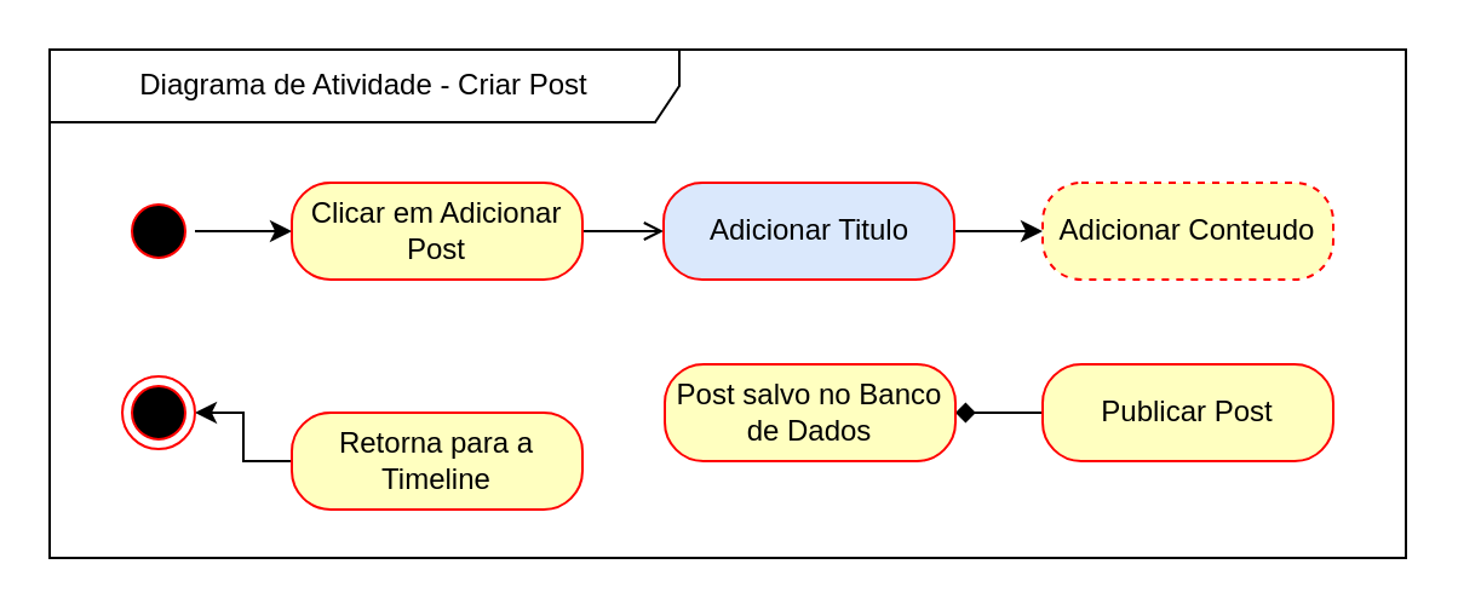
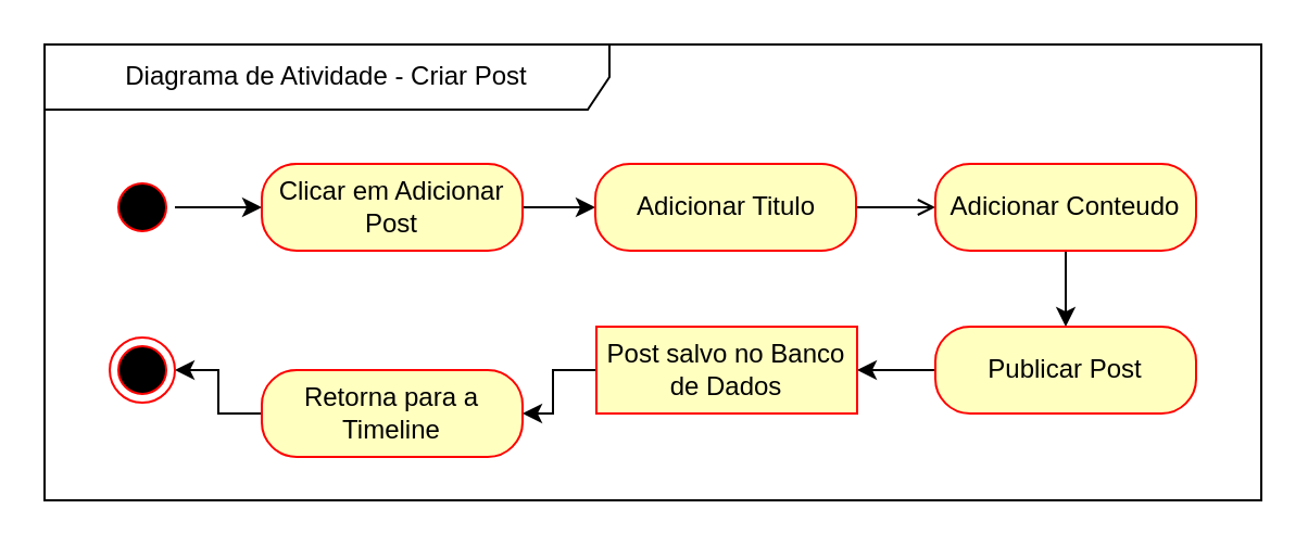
- <mxCell id="5" value="" style="edgeStyle=orthogonalEdgeStyle;rounded=0;orthogonalLoop=1;jettySize=auto;html=1;endArrow=open;" edge="1" parent="1" source="6" target="8"><mxGeometry relative="1" as="geometry" /></mxCell>
+ <mxCell id="5" value="" style="edgeStyle=orthogonalEdgeStyle;rounded=0;orthogonalLoop=1;jettySize=auto;html=1;" edge="1" parent="1" source="6" target="8"><mxGeometry relative="1" as="geometry" /></mxCell>
- <mxCell id="8" value="Adicionar Titulo" style="rounded=1;whiteSpace=wrap;html=1;arcSize=40;fontColor=#000000;fillColor=#dae8fc;strokeColor=#ff0000;" vertex="1" parent="1"><mxGeometry x="273.5" y="75" width="120" height="40" as="geometry" /></mxCell>
+ <mxCell id="8" value="Adicionar Titulo" style="rounded=1;whiteSpace=wrap;html=1;arcSize=40;fontColor=#000000;fillColor=#ffffc0;strokeColor=#ff0000;" vertex="1" parent="1"><mxGeometry x="273.5" y="75" width="120" height="40" as="geometry" /></mxCell>
- <mxCell id="7" value="" style="edgeStyle=orthogonalEdgeStyle;rounded=0;orthogonalLoop=1;jettySize=auto;html=1;" edge="1" parent="1" source="8" target="10"><mxGeometry relative="1" as="geometry" /></mxCell>
+ <mxCell id="7" value="" style="edgeStyle=orthogonalEdgeStyle;rounded=0;orthogonalLoop=1;jettySize=auto;html=1;endArrow=open;" edge="1" parent="1" source="8" target="10"><mxGeometry relative="1" as="geometry" /></mxCell>
- <mxCell id="10" value="Adicionar Conteudo" style="rounded=1;whiteSpace=wrap;html=1;arcSize=40;fontColor=#000000;fillColor=#ffffc0;strokeColor=#ff0000;dashed=1;" vertex="1" parent="1"><mxGeometry x="430" y="75" width="120" height="40" as="geometry" /></mxCell>
+ <mxCell id="10" value="Adicionar Conteudo" style="rounded=1;whiteSpace=wrap;html=1;arcSize=40;fontColor=#000000;fillColor=#ffffc0;strokeColor=#ff0000;" vertex="1" parent="1"><mxGeometry x="430" y="75" width="120" height="40" as="geometry" /></mxCell>
+ <mxCell id="9" value="" style="edgeStyle=orthogonalEdgeStyle;rounded=0;orthogonalLoop=1;jettySize=auto;html=1;" edge="1" parent="1" source="10" target="12"><mxGeometry relative="1" as="geometry" /></mxCell>
- <mxCell id="14" value="Post salvo no Banco de Dados" style="rounded=1;whiteSpace=wrap;html=1;arcSize=40;fontColor=#000000;fillColor=#ffffc0;strokeColor=#ff0000;" vertex="1" parent="1"><mxGeometry x="274" y="150" width="120" height="40" as="geometry" /></mxCell>
+ <mxCell id="14" value="Post salvo no Banco de Dados" style="whiteSpace=wrap;html=1;arcSize=40;fontColor=#000000;fillColor=#ffffc0;strokeColor=#ff0000;rounded=0;" vertex="1" parent="1"><mxGeometry x="274" y="150" width="120" height="40" as="geometry" /></mxCell>
- <mxCell id="11" value="" style="edgeStyle=orthogonalEdgeStyle;rounded=0;orthogonalLoop=1;jettySize=auto;html=1;endArrow=diamond;" edge="1" parent="1" source="12" target="14"><mxGeometry relative="1" as="geometry" /></mxCell>
+ <mxCell id="11" value="" style="edgeStyle=orthogonalEdgeStyle;rounded=0;orthogonalLoop=1;jettySize=auto;html=1;" edge="1" parent="1" source="12" target="14"><mxGeometry relative="1" as="geometry" /></mxCell>
+ <mxCell id="13" value="" style="edgeStyle=orthogonalEdgeStyle;rounded=0;orthogonalLoop=1;jettySize=auto;html=1;" edge="1" parent="1" source="14" target="16"><mxGeometry relative="1" as="geometry" /></mxCell>
